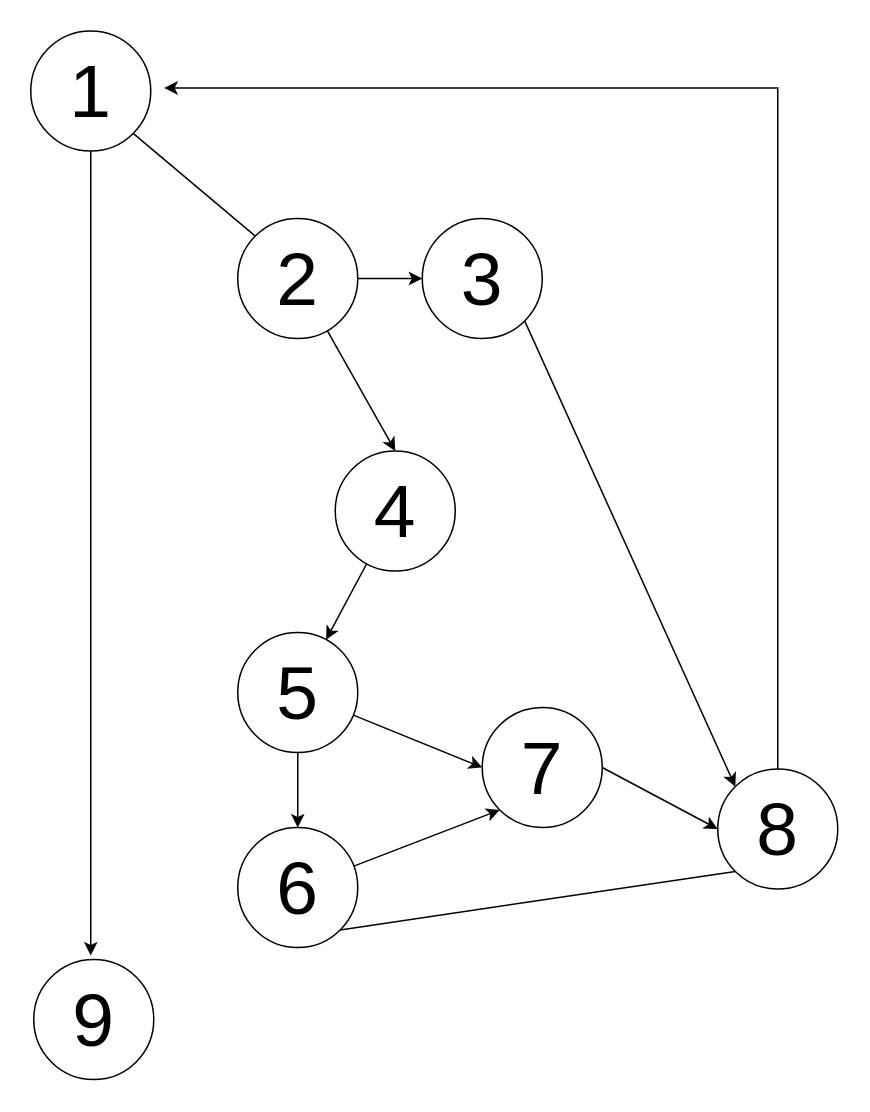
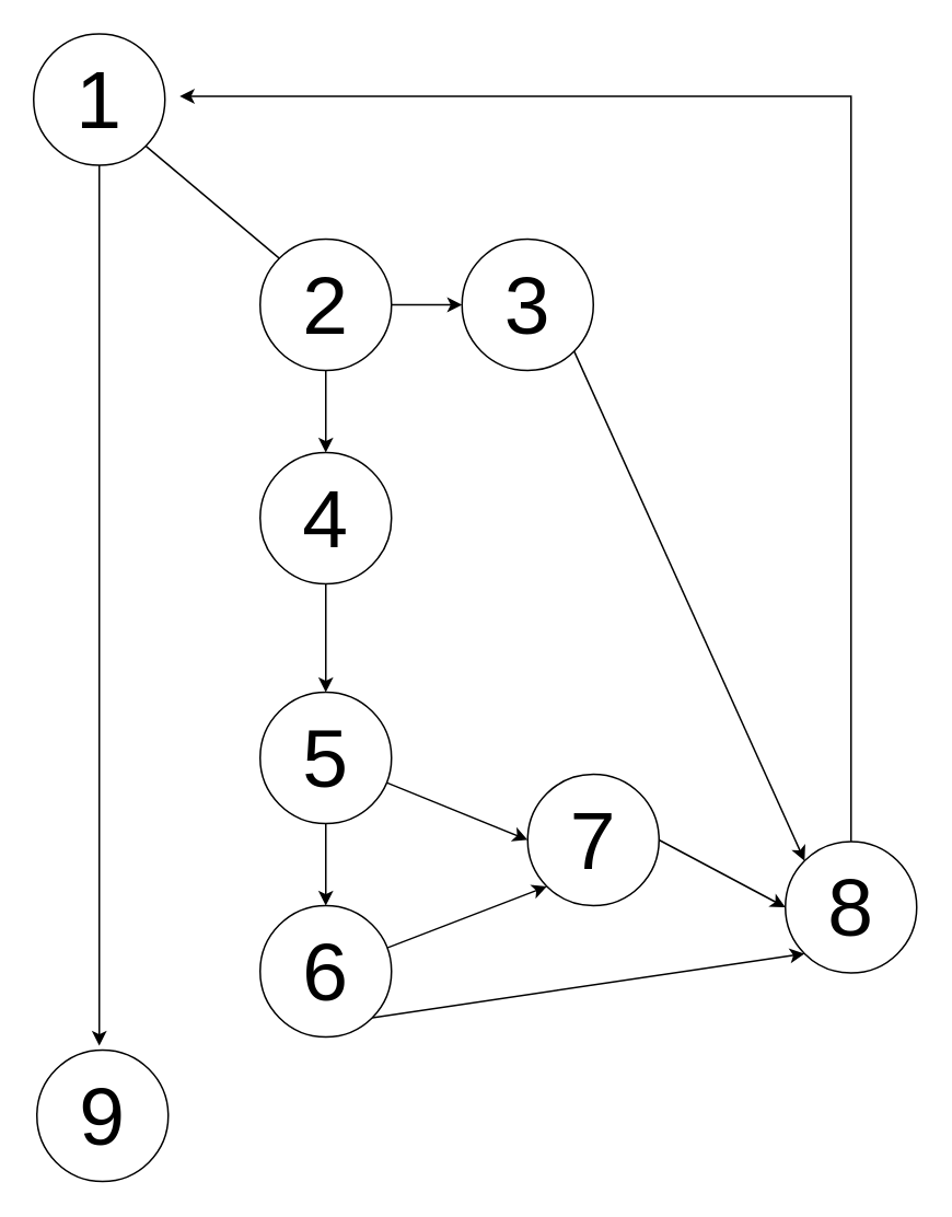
- <mxCell id="11" value="&lt;font style=&quot;font-size: 50px;&quot;&gt;4&lt;/font&gt;" style="ellipse;whiteSpace=wrap;html=1;aspect=fixed;" vertex="1" parent="1"><mxGeometry x="223" y="300" width="80" height="80" as="geometry" /></mxCell>
+ <mxCell id="11" value="&lt;font style=&quot;font-size: 50px;&quot;&gt;4&lt;/font&gt;" style="ellipse;whiteSpace=wrap;html=1;aspect=fixed;" vertex="1" parent="1"><mxGeometry x="158" y="275" width="80" height="80" as="geometry" /></mxCell>
- <mxCell id="16" style="edgeStyle=none;rounded=0;orthogonalLoop=1;jettySize=auto;html=1;exitX=1;exitY=1;exitDx=0;exitDy=0;entryX=0;entryY=1;entryDx=0;entryDy=0;fontSize=50;endArrow=none;" edge="1" parent="1" source="17" target="22"><mxGeometry relative="1" as="geometry" /></mxCell>
+ <mxCell id="16" style="edgeStyle=none;rounded=0;orthogonalLoop=1;jettySize=auto;html=1;exitX=1;exitY=1;exitDx=0;exitDy=0;entryX=0;entryY=1;entryDx=0;entryDy=0;fontSize=50;" edge="1" parent="1" source="17" target="22"><mxGeometry relative="1" as="geometry" /></mxCell>
